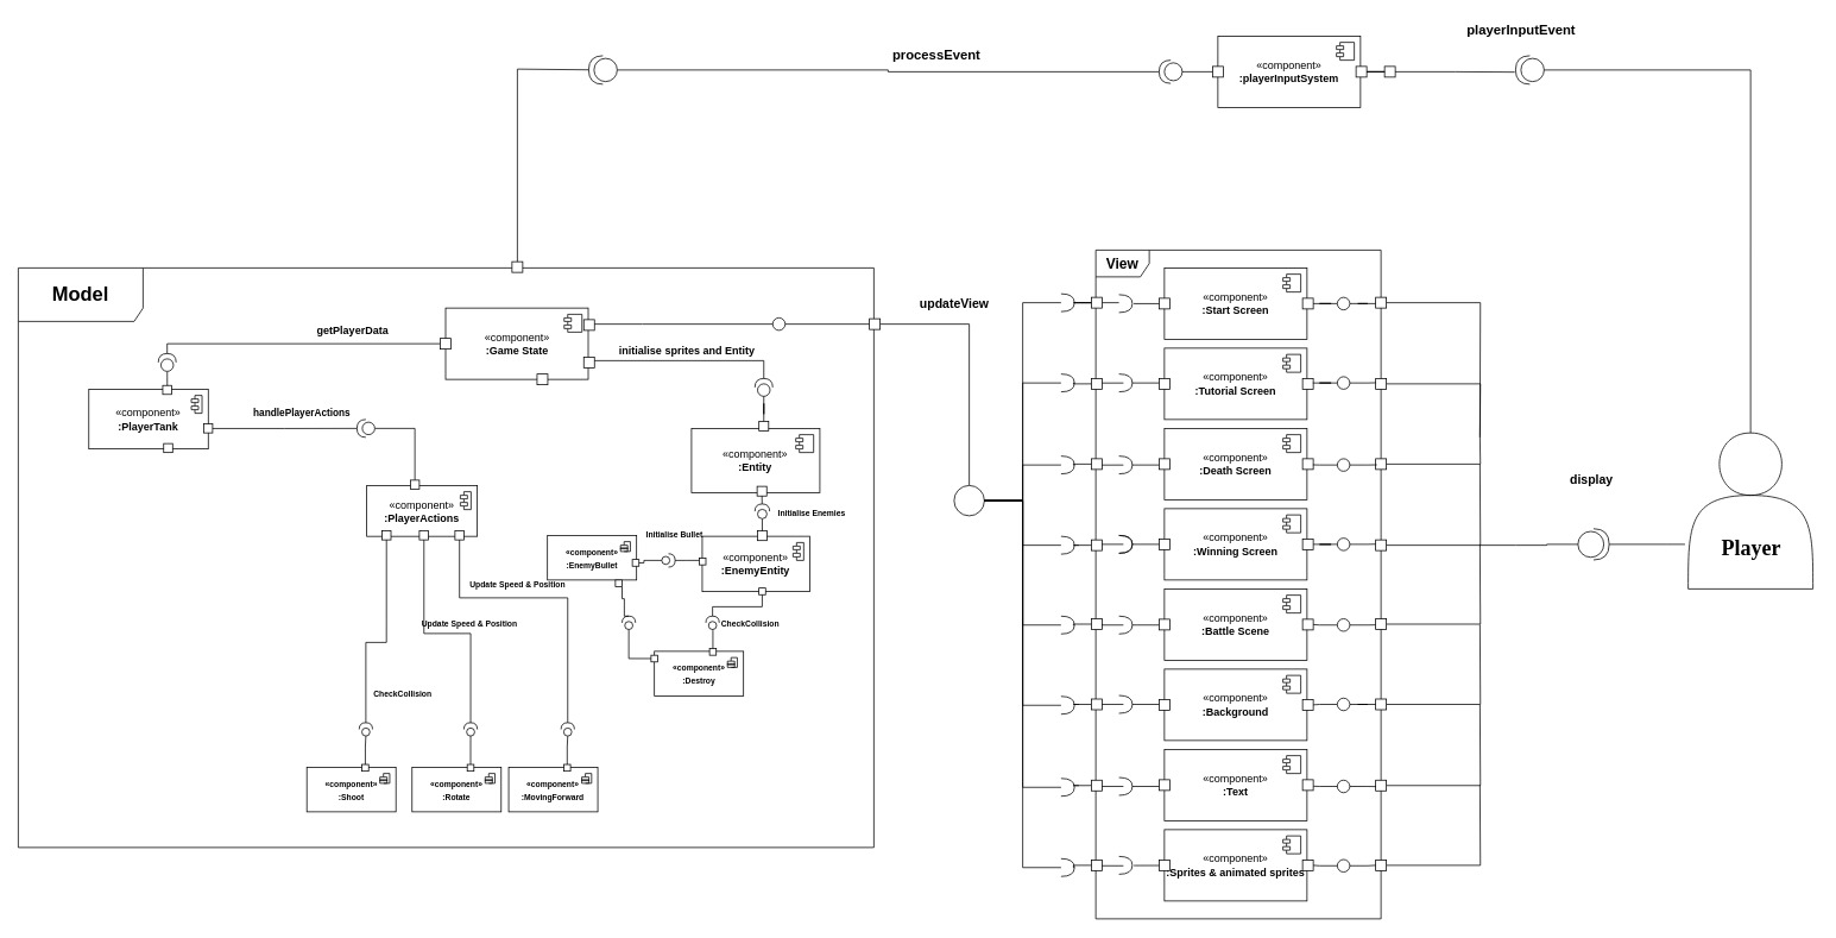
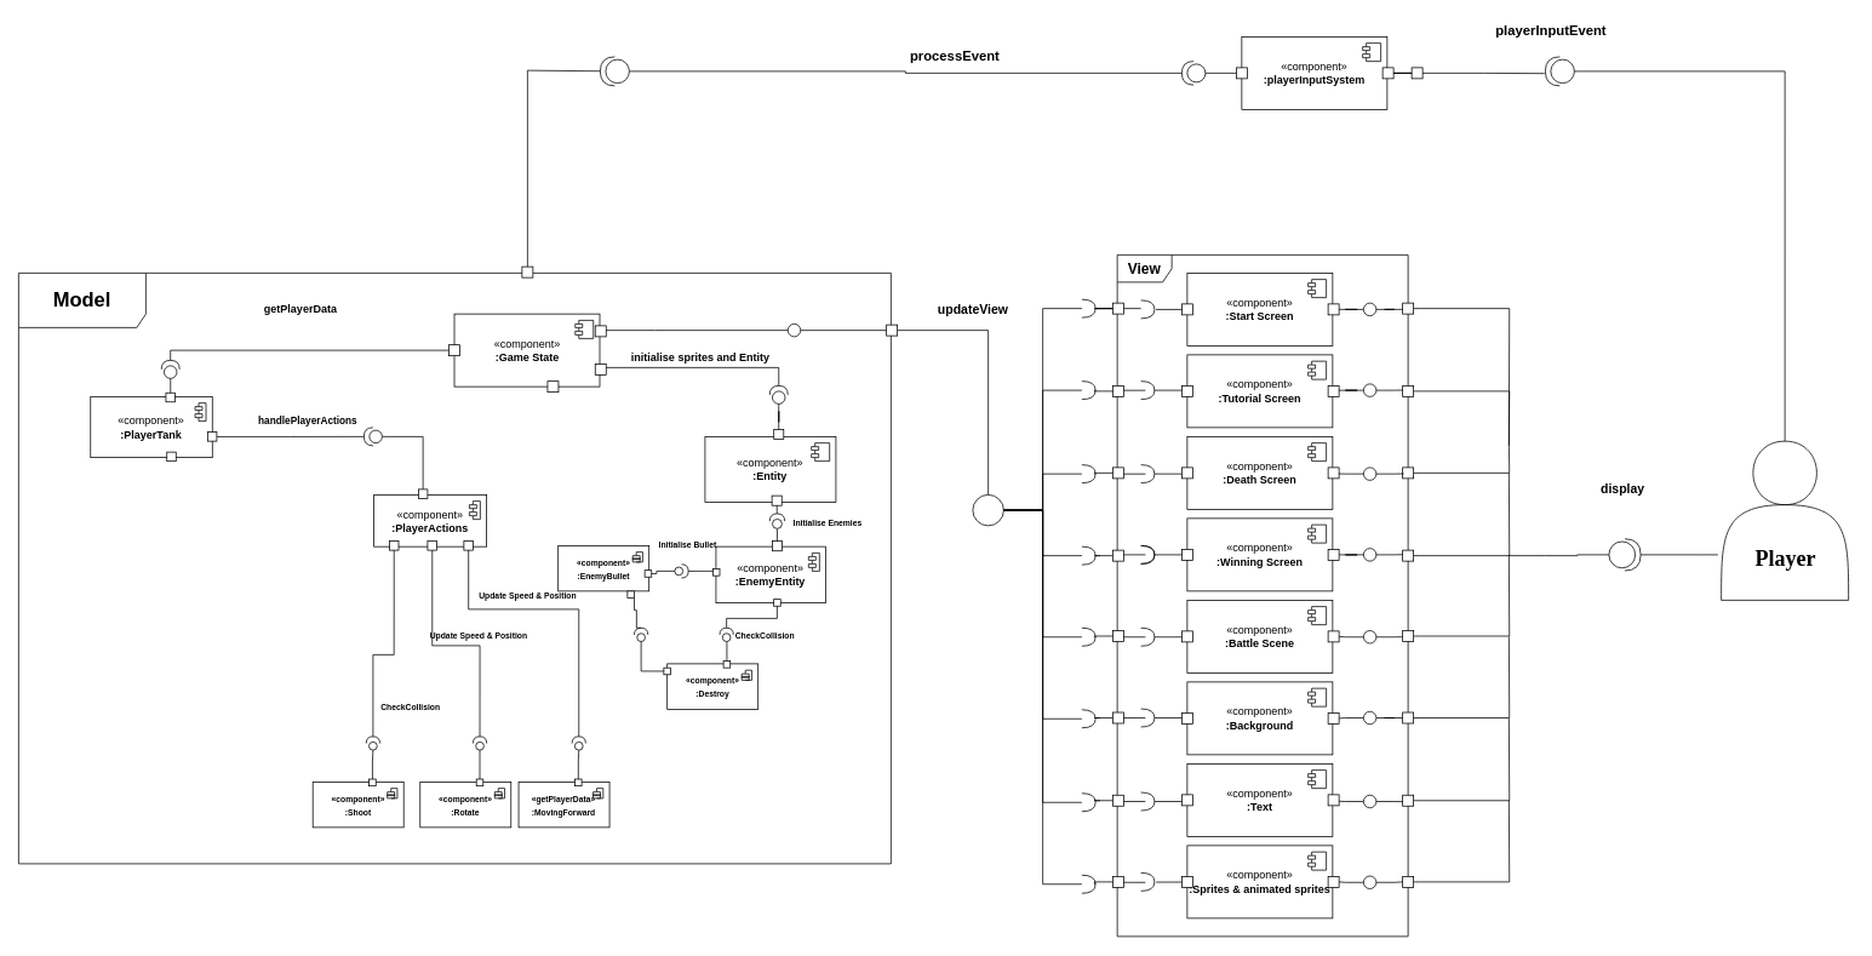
- <mxCell id="176" value="getPlayerData" style="text;align=center;fontStyle=1;verticalAlign=middle;spacingLeft=3;spacingRight=3;strokeColor=none;rotatable=0;points=[[0,0.5],[1,0.5]];portConstraint=eastwest;html=1;" parent="1" vertex="1"><mxGeometry x="354.89" y="357" width="80" height="26" as="geometry" /></mxCell>
+ <mxCell id="176" value="getPlayerData" style="text;align=center;fontStyle=1;verticalAlign=middle;spacingLeft=3;spacingRight=3;strokeColor=none;rotatable=0;points=[[0,0.5],[1,0.5]];portConstraint=eastwest;html=1;" parent="1" vertex="1"><mxGeometry x="289.89" y="327" width="80" height="26" as="geometry" /></mxCell>
- <mxCell id="192" value="&lt;font style=&quot;font-size: 9px;&quot;&gt;&lt;b&gt;«component»&lt;br&gt;:MovingForward&lt;/b&gt;&lt;/font&gt;" style="html=1;dropTarget=0;whiteSpace=wrap;" parent="191" vertex="1"><mxGeometry x="3.75" width="100.005" height="50" as="geometry" /></mxCell>
+ <mxCell id="192" value="&lt;font style=&quot;font-size: 9px;&quot;&gt;&lt;b&gt;«getPlayerData»&lt;br&gt;:MovingForward&lt;/b&gt;&lt;/font&gt;" style="html=1;dropTarget=0;whiteSpace=wrap;" parent="191" vertex="1"><mxGeometry x="3.75" width="100.005" height="50" as="geometry" /></mxCell>
